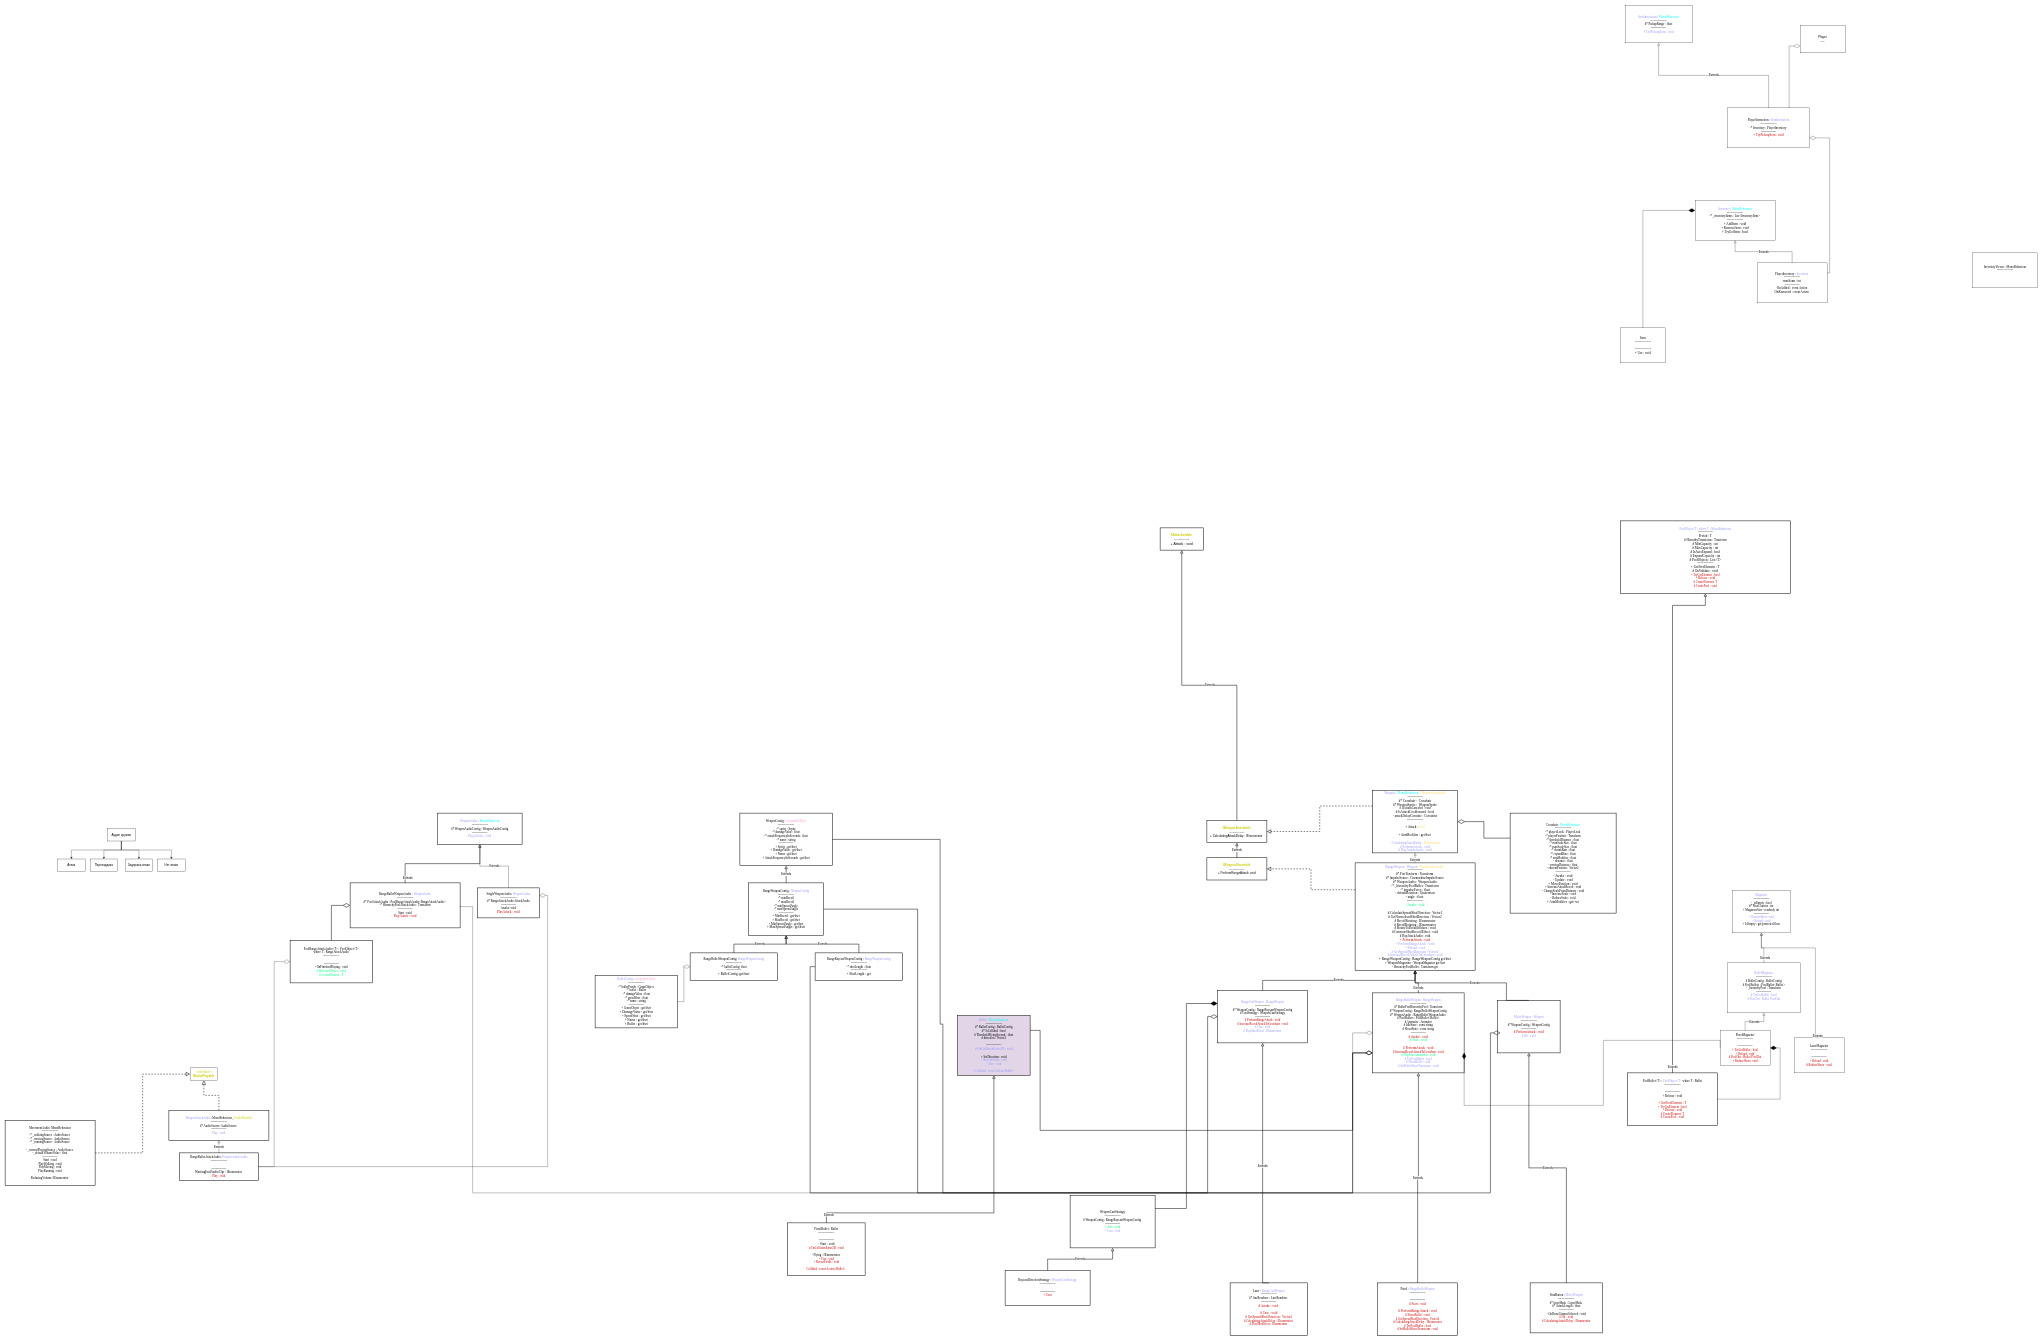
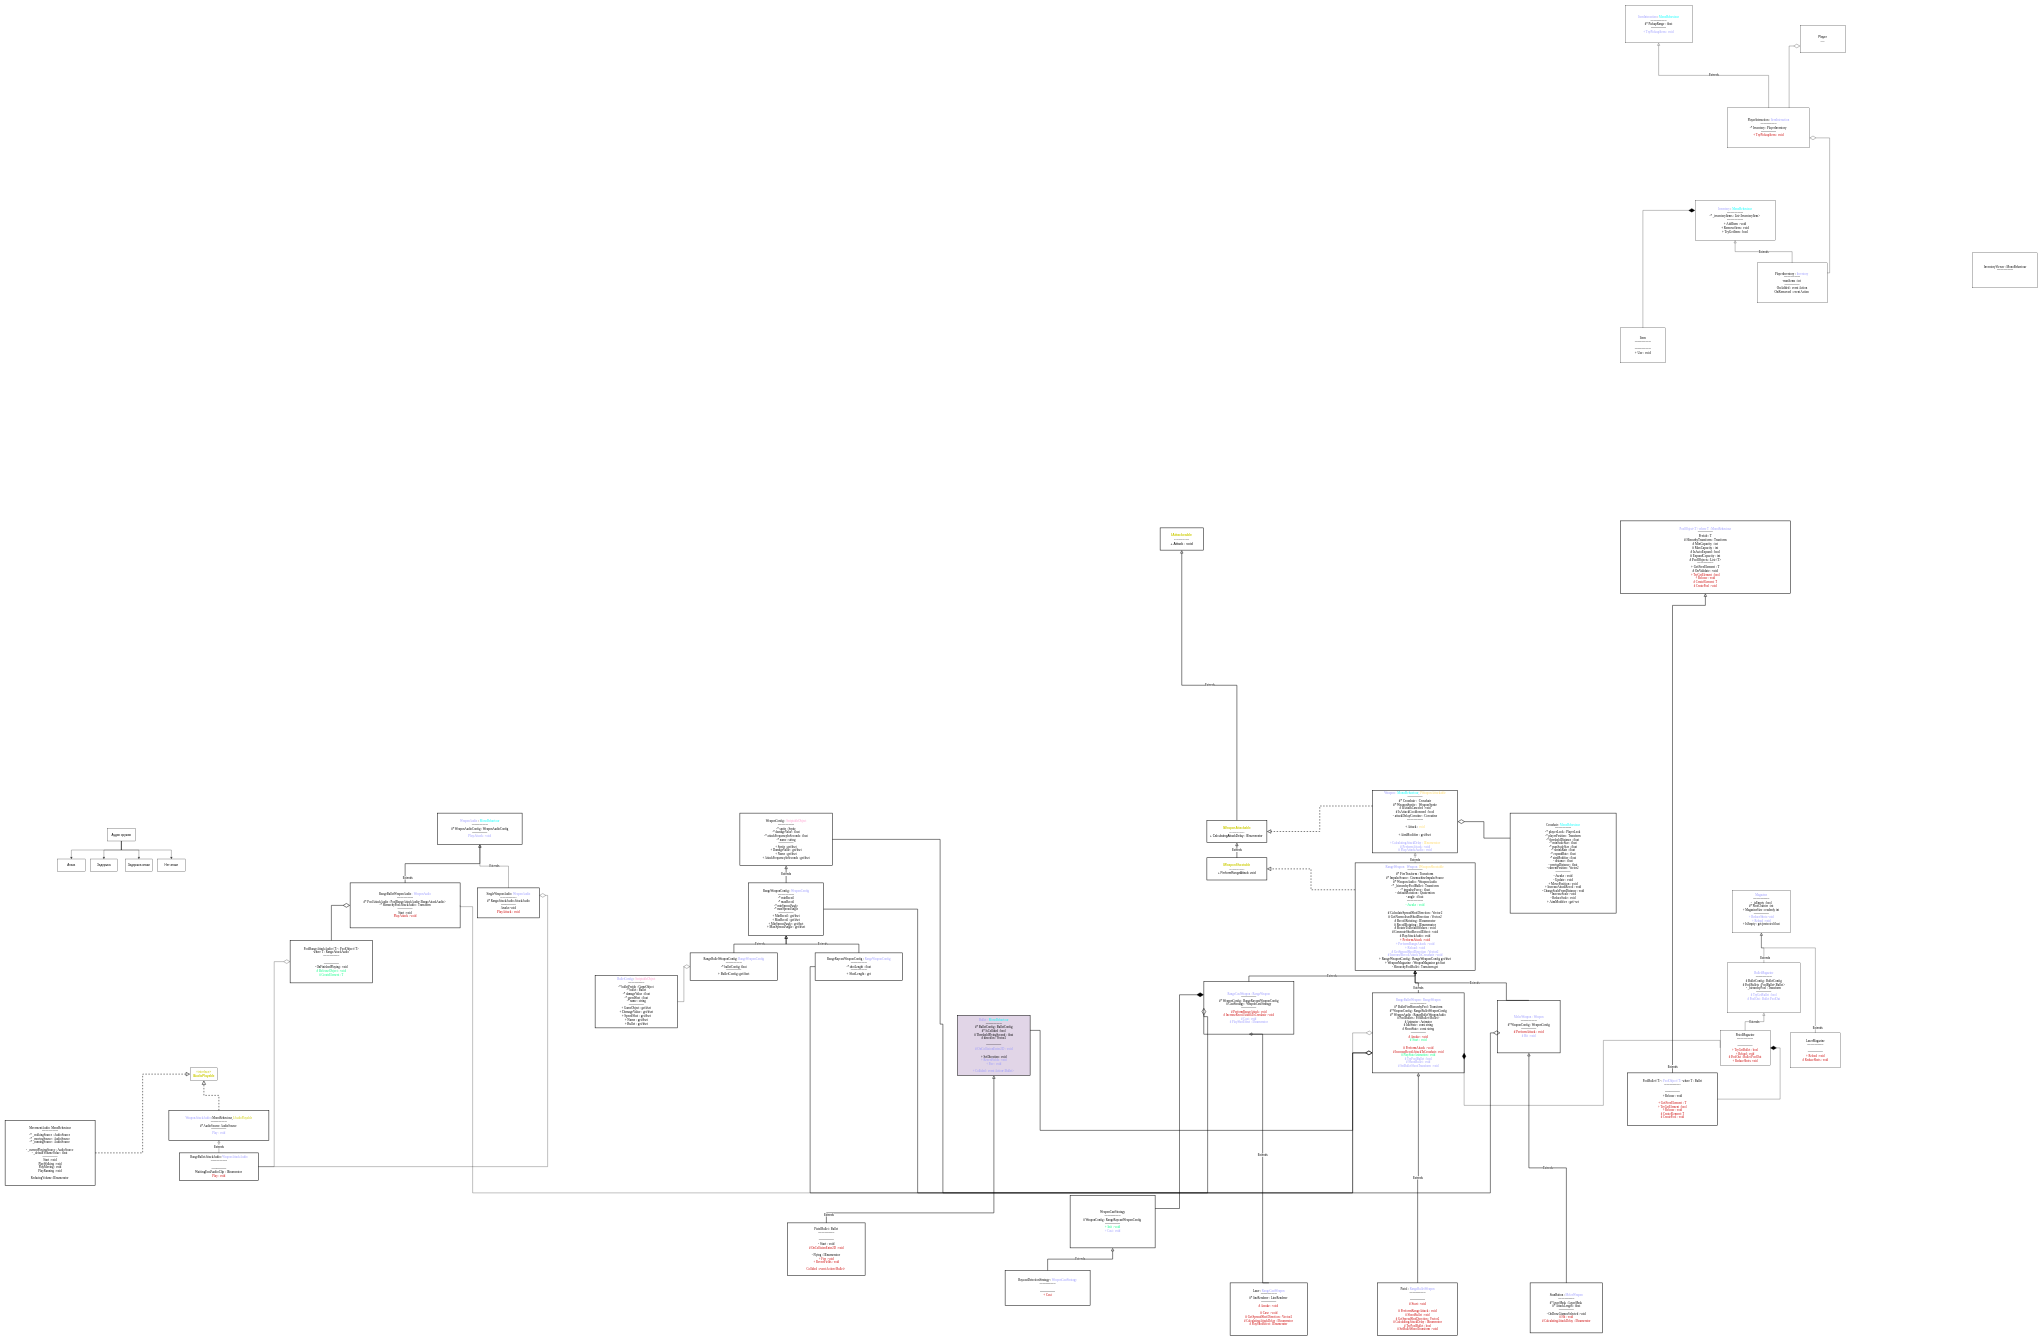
- <mxCell id="60" value="Перезардяка" style="html=1;whiteSpace=wrap;" parent="1" vertex="1"><mxGeometry x="360" y="3434.5" width="110" height="50" as="geometry" /></mxCell>
+ <mxCell id="60" value="Задержка" style="html=1;whiteSpace=wrap;" parent="1" vertex="1"><mxGeometry x="360" y="3434.5" width="110" height="50" as="geometry" /></mxCell>
- <mxCell id="4" value="&lt;font color=&quot;#9999ff&quot;&gt;RangeCastWeapon : RangeWeapon&lt;br&gt;&lt;/font&gt;---------------&lt;br&gt;#* WeaponConfig : RangeRaycastWeaponConfig&lt;br&gt;# CastStratagy : WeaponCastStratagy&lt;br&gt;---------------&lt;br&gt;&lt;font color=&quot;#cc0000&quot;&gt;# PerformRangeAttack : void&lt;br&gt;# IncreaseRecoilAttackToCrosshair : void&lt;br&gt;&lt;/font&gt;&lt;font color=&quot;#9999ff&quot;&gt;# Cast : void&lt;br&gt;# PlayShotEffect : IEnumerator&lt;/font&gt;" style="html=1;whiteSpace=wrap;fontFamily=Lucida Console;strokeWidth=2;" parent="1" vertex="1"><mxGeometry x="4870" y="3960" width="360" height="210" as="geometry" /></mxCell>
+ <mxCell id="4" value="&lt;font color=&quot;#9999ff&quot;&gt;RangeCastWeapon : RangeWeapon&lt;br&gt;&lt;/font&gt;---------------&lt;br&gt;#* WeaponConfig : RangeRaycastWeaponConfig&lt;br&gt;# CastStratagy : WeaponCastStratagy&lt;br&gt;---------------&lt;br&gt;&lt;font color=&quot;#cc0000&quot;&gt;# PerformRangeAttack : void&lt;br&gt;# IncreaseRecoilAttackToCrosshair : void&lt;br&gt;&lt;/font&gt;&lt;font color=&quot;#9999ff&quot;&gt;# Cast : void&lt;br&gt;# PlayShotEffect : IEnumerator&lt;/font&gt;" style="html=1;whiteSpace=wrap;fontFamily=Lucida Console;strokeWidth=2;" parent="1" vertex="1"><mxGeometry x="4815" y="3925" width="360" height="210" as="geometry" /></mxCell>
- <mxCell id="78" value="&lt;font style=&quot;&quot;&gt;LazerMagazine&lt;br&gt;&lt;span style=&quot;font-size: 13px;&quot;&gt;---------------&lt;/span&gt;&lt;br&gt;&lt;br&gt;---------------&lt;font color=&quot;#cc0000&quot;&gt;&lt;br&gt;+ Reload : void&lt;br&gt;#&amp;nbsp;ReduceShots : void&lt;/font&gt;&lt;br&gt;&lt;/font&gt;" style="html=1;whiteSpace=wrap;fontFamily=Lucida Console;" parent="1" vertex="1"><mxGeometry x="7176" y="4150" width="200" height="140" as="geometry" /></mxCell>
+ <mxCell id="78" value="&lt;font style=&quot;&quot;&gt;LazerMagazine&lt;br&gt;&lt;span style=&quot;font-size: 13px;&quot;&gt;---------------&lt;/span&gt;&lt;br&gt;&lt;br&gt;---------------&lt;font color=&quot;#cc0000&quot;&gt;&lt;br&gt;+ Reload : void&lt;br&gt;#&amp;nbsp;ReduceShots : void&lt;/font&gt;&lt;br&gt;&lt;/font&gt;" style="html=1;whiteSpace=wrap;fontFamily=Lucida Console;" parent="1" vertex="1"><mxGeometry x="7161" y="4130" width="200" height="140" as="geometry" /></mxCell>
